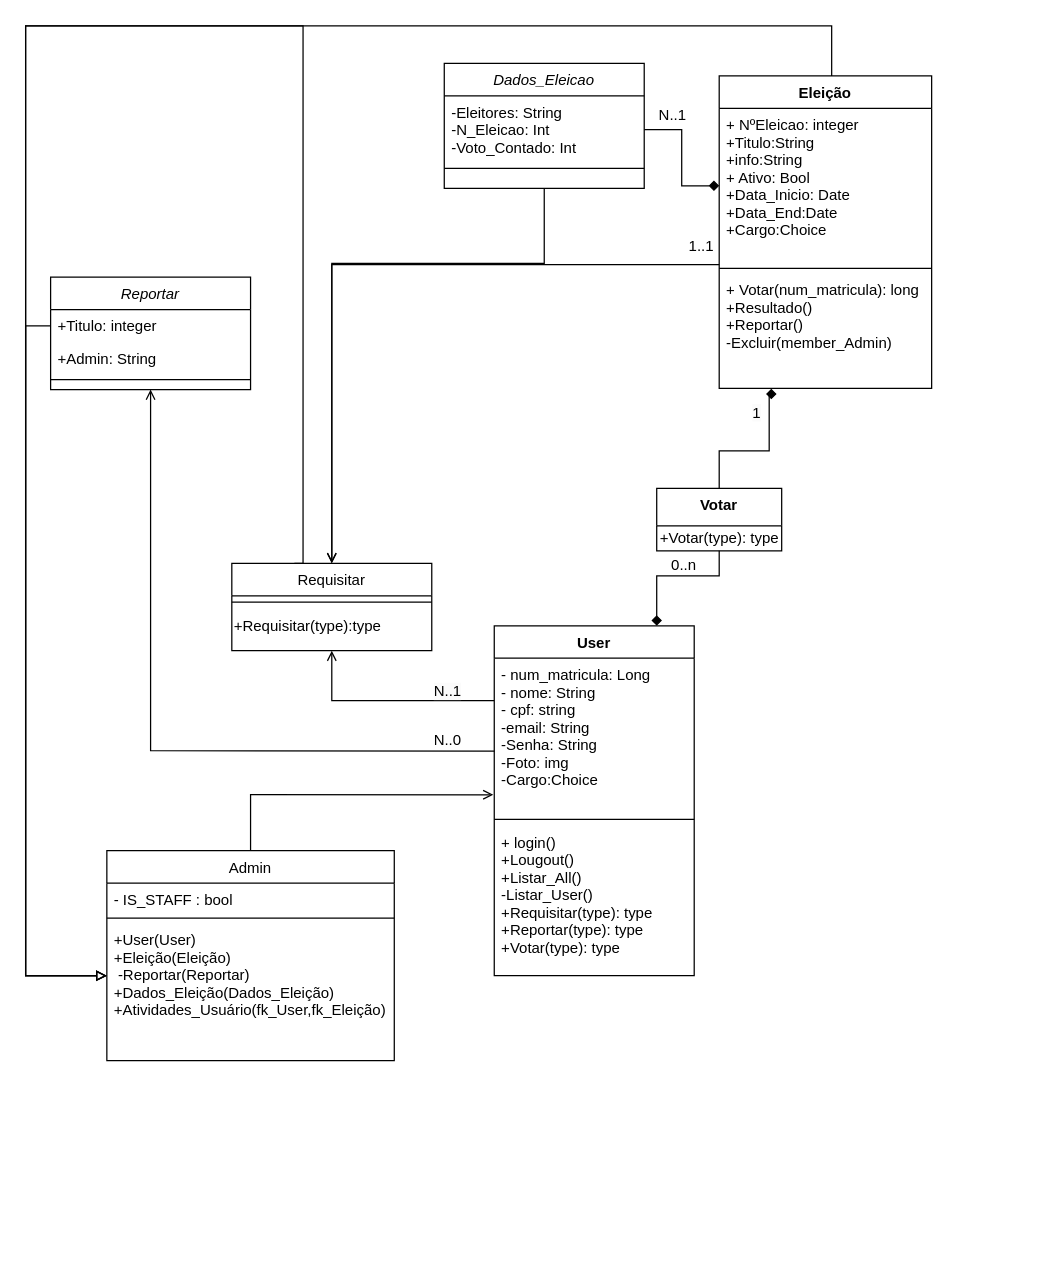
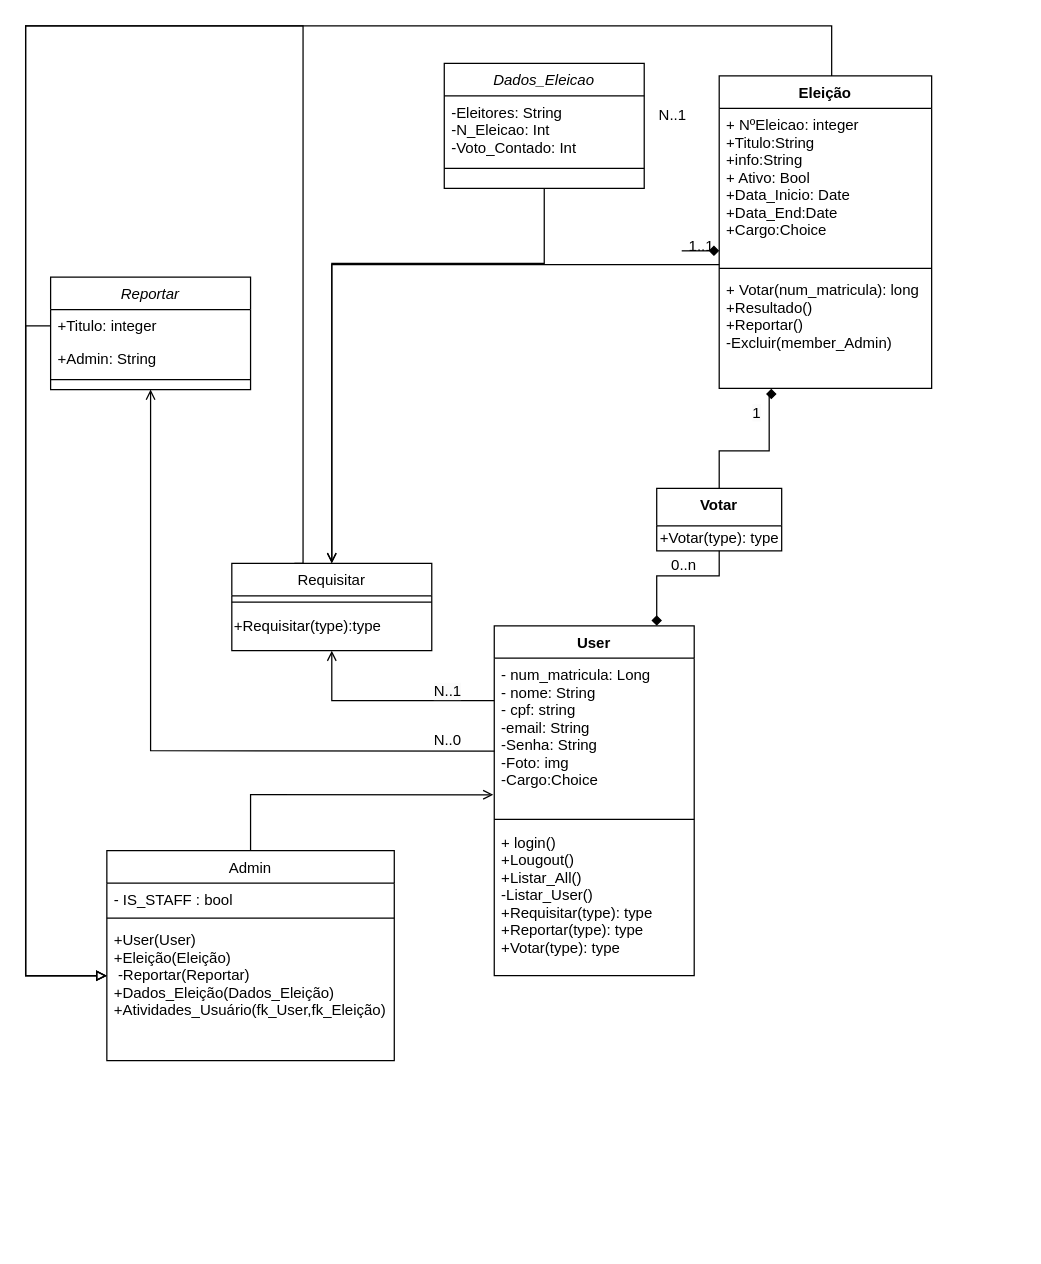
- <mxCell id="27" style="edgeStyle=orthogonalEdgeStyle;rounded=0;orthogonalLoop=1;jettySize=auto;html=1;entryX=1;entryY=0.5;entryDx=0;entryDy=0;endArrow=none;endFill=0;startArrow=diamond;startFill=1;" edge="1" parent="1" source="8" target="25"><mxGeometry relative="1" as="geometry" /></mxCell>
+ <mxCell id="27" style="edgeStyle=orthogonalEdgeStyle;rounded=0;orthogonalLoop=1;jettySize=auto;html=1;endArrow=none;endFill=0;startArrow=diamond;startFill=1;" edge="1" parent="1" source="8" target="23"><mxGeometry relative="1" as="geometry" /></mxCell>
